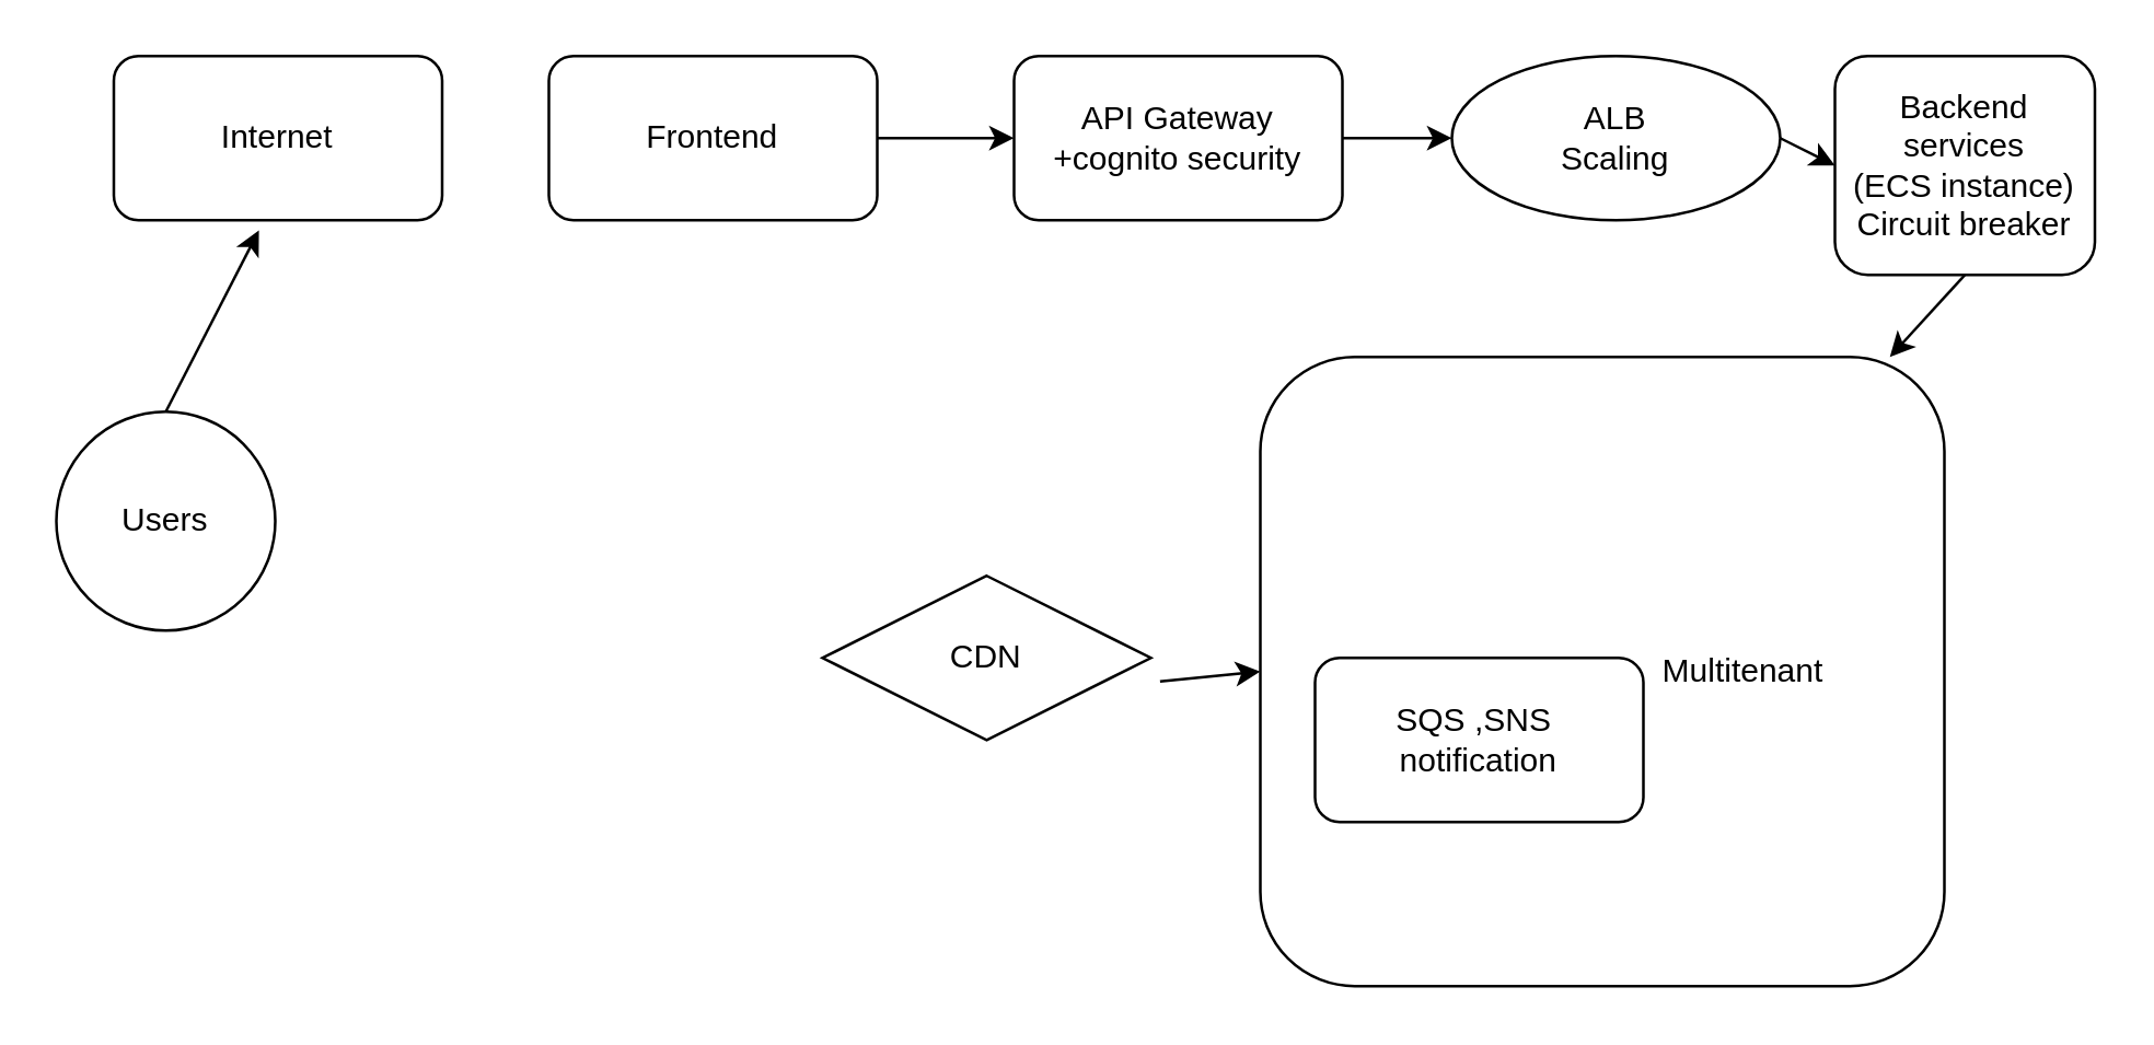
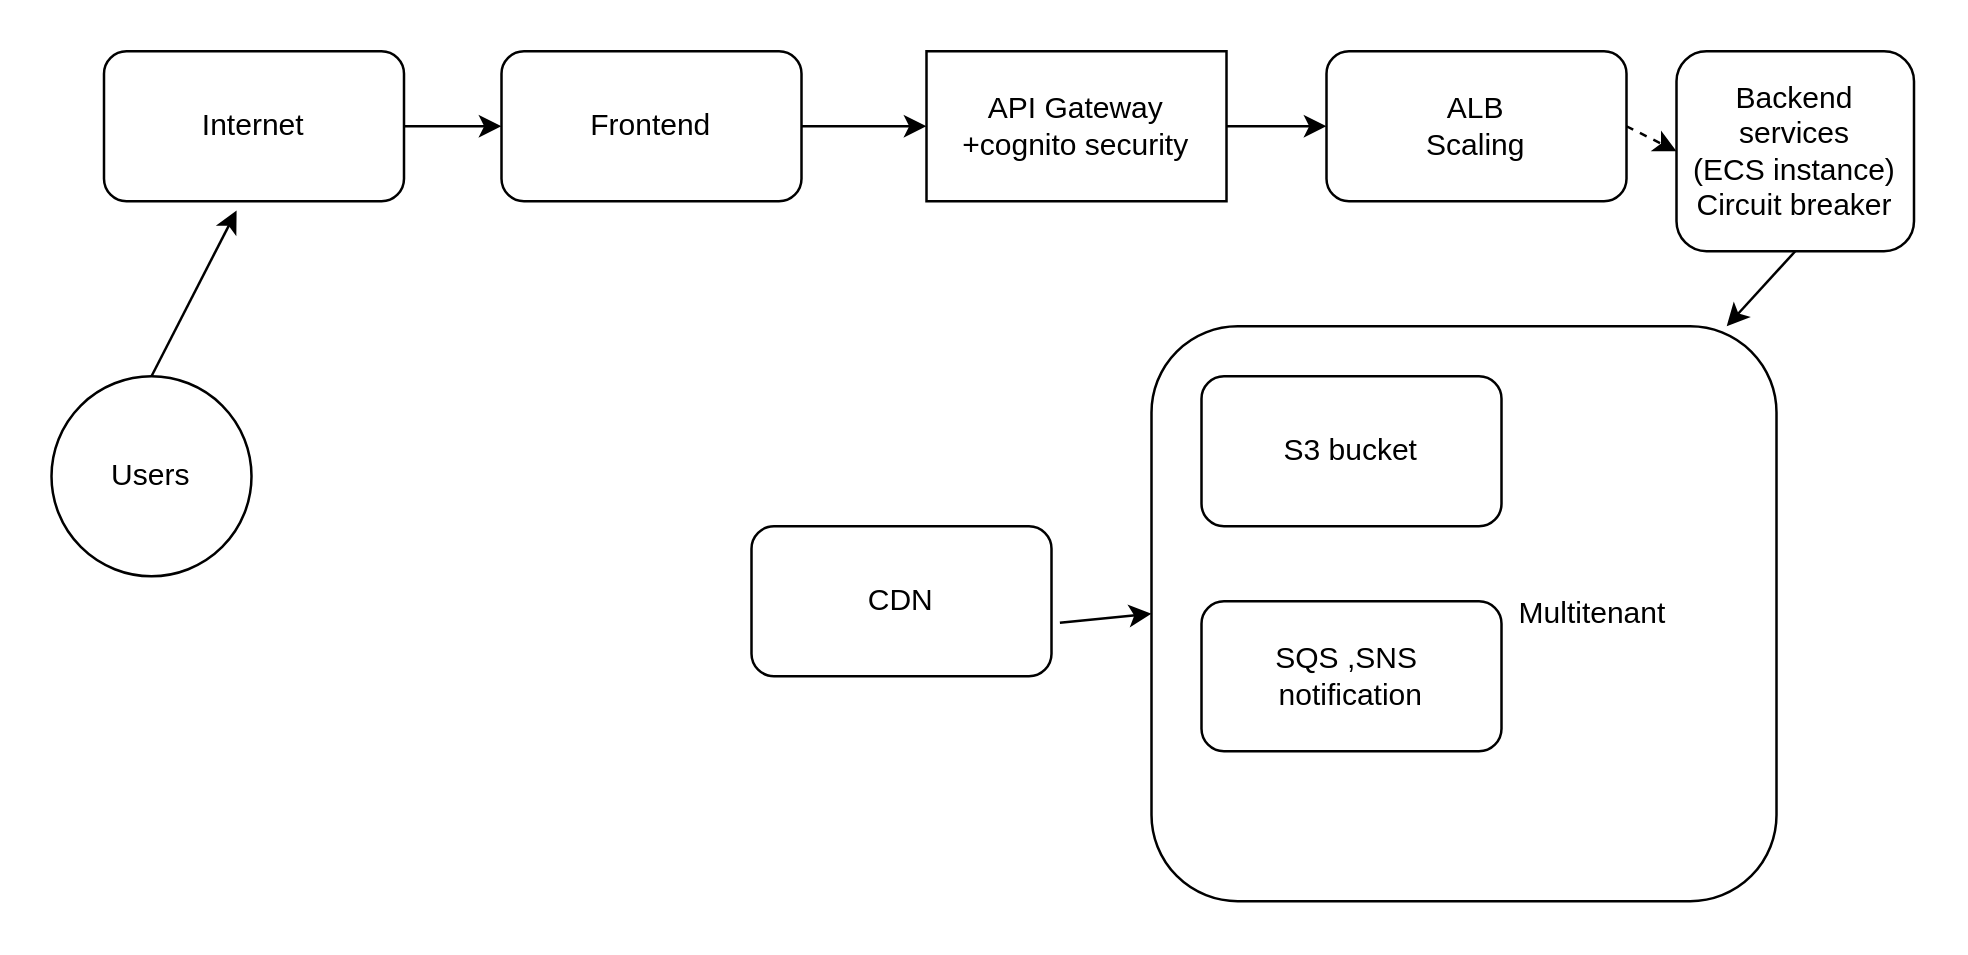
+ <mxCell id="2" style="edgeStyle=orthogonalEdgeStyle;rounded=0;orthogonalLoop=1;jettySize=auto;html=1;exitX=1;exitY=0.5;exitDx=0;exitDy=0;" edge="1" parent="1" source="3" target="5"><mxGeometry relative="1" as="geometry" /></mxCell>
- <mxCell id="4" value="API Gateway +cognito security" style="rounded=1;whiteSpace=wrap;html=1;" vertex="1" parent="1"><mxGeometry x="370" y="20" width="120" height="60" as="geometry" /></mxCell>
+ <mxCell id="4" value="API Gateway +cognito security" style="whiteSpace=wrap;html=1;rounded=0;" vertex="1" parent="1"><mxGeometry x="370" y="20" width="120" height="60" as="geometry" /></mxCell>
- <mxCell id="6" value="ALB&lt;br&gt;Scaling" style="ellipse;whiteSpace=wrap;html=1;" vertex="1" parent="1"><mxGeometry x="530" y="20" width="120" height="60" as="geometry" /></mxCell>
+ <mxCell id="6" value="ALB&lt;br&gt;Scaling" style="rounded=1;whiteSpace=wrap;html=1;" vertex="1" parent="1"><mxGeometry x="530" y="20" width="120" height="60" as="geometry" /></mxCell>
- <mxCell id="13" value="" style="endArrow=classic;html=1;rounded=0;entryX=0;entryY=0.5;entryDx=0;entryDy=0;exitX=1;exitY=0.5;exitDx=0;exitDy=0;" edge="1" parent="1" source="6" target="10"><mxGeometry width="50" height="50" relative="1" as="geometry"><mxPoint x="360" y="150" as="sourcePoint" /><mxPoint x="410" y="100" as="targetPoint" /></mxGeometry></mxCell>
+ <mxCell id="13" value="" style="endArrow=classic;html=1;rounded=0;entryX=0;entryY=0.5;entryDx=0;entryDy=0;exitX=1;exitY=0.5;exitDx=0;exitDy=0;dashed=1;" edge="1" parent="1" source="6" target="10"><mxGeometry width="50" height="50" relative="1" as="geometry"><mxPoint x="360" y="150" as="sourcePoint" /><mxPoint x="410" y="100" as="targetPoint" /></mxGeometry></mxCell>
+ <mxCell id="8" value="S3 bucket" style="rounded=1;whiteSpace=wrap;html=1;" vertex="1" parent="1"><mxGeometry x="480" y="150" width="120" height="60" as="geometry" /></mxCell>
- <mxCell id="15" value="CDN" style="rhombus;whiteSpace=wrap;html=1;" vertex="1" parent="1"><mxGeometry x="300" y="210" width="120" height="60" as="geometry" /></mxCell>
+ <mxCell id="15" value="CDN" style="rounded=1;whiteSpace=wrap;html=1;" vertex="1" parent="1"><mxGeometry x="300" y="210" width="120" height="60" as="geometry" /></mxCell>
